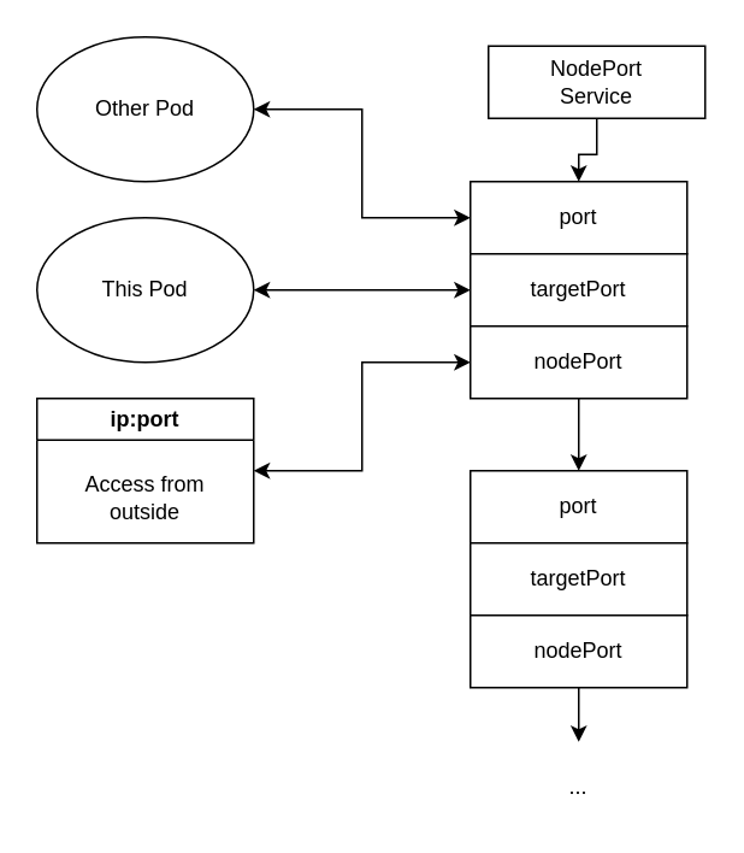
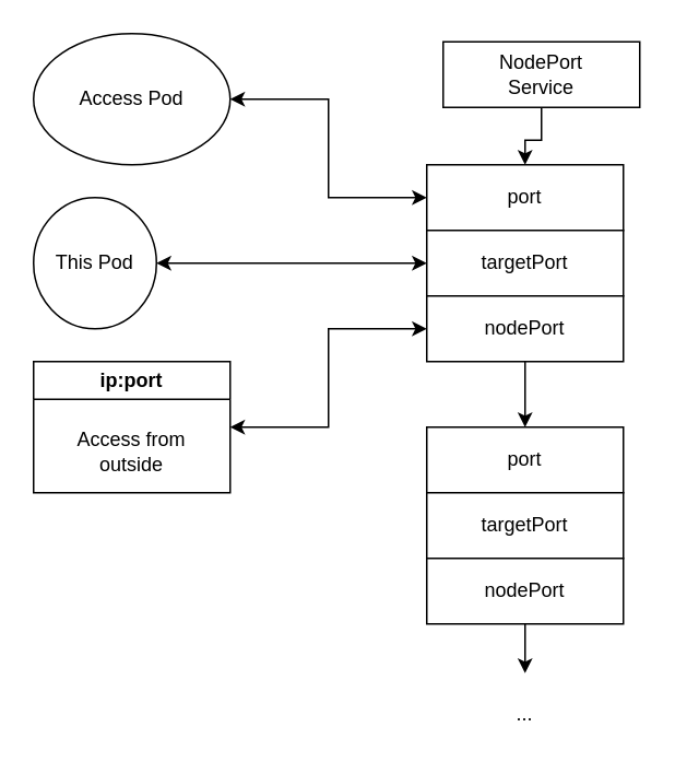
- <mxCell id="14" value="Other Pod" style="ellipse;whiteSpace=wrap;html=1;" parent="1" vertex="1"><mxGeometry x="20" y="20" width="120" height="80" as="geometry" /></mxCell>
+ <mxCell id="14" value="Access Pod" style="ellipse;whiteSpace=wrap;html=1;" parent="1" vertex="1"><mxGeometry x="20" y="20" width="120" height="80" as="geometry" /></mxCell>
- <mxCell id="16" value="This Pod" style="ellipse;whiteSpace=wrap;html=1;" parent="1" vertex="1"><mxGeometry x="20" y="120" width="120" height="80" as="geometry" /></mxCell>
+ <mxCell id="16" value="This Pod" style="ellipse;whiteSpace=wrap;html=1;" parent="1" vertex="1"><mxGeometry x="20" y="120" width="75" height="80" as="geometry" /></mxCell>
